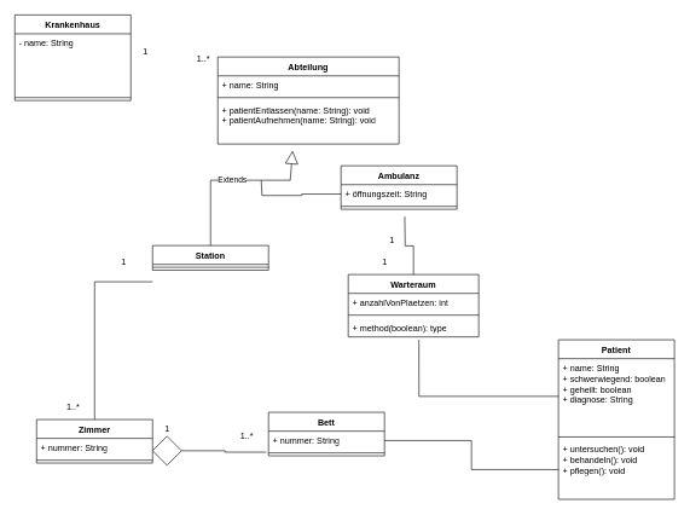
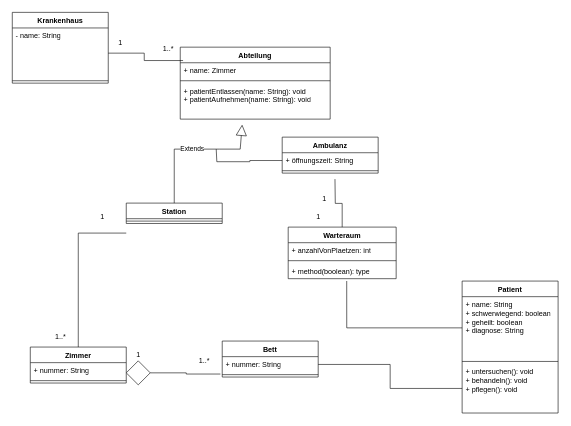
+ <mxCell id="33" style="edgeStyle=orthogonalEdgeStyle;rounded=0;orthogonalLoop=1;jettySize=auto;html=1;entryX=0.019;entryY=0.186;entryDx=0;entryDy=0;entryPerimeter=0;endArrow=none;endFill=0;" edge="1" parent="1" source="3" target="11"><mxGeometry relative="1" as="geometry" /></mxCell>
- <mxCell id="12" value="+ name: String" style="text;strokeColor=none;fillColor=none;align=left;verticalAlign=top;spacingLeft=4;spacingRight=4;overflow=hidden;rotatable=0;points=[[0,0.5],[1,0.5]];portConstraint=eastwest;whiteSpace=wrap;html=1;" vertex="1" parent="11"><mxGeometry y="26" width="250" height="26" as="geometry" /></mxCell>
+ <mxCell id="12" value="+ name: Zimmer" style="text;strokeColor=none;fillColor=none;align=left;verticalAlign=top;spacingLeft=4;spacingRight=4;overflow=hidden;rotatable=0;points=[[0,0.5],[1,0.5]];portConstraint=eastwest;whiteSpace=wrap;html=1;" vertex="1" parent="11"><mxGeometry y="26" width="250" height="26" as="geometry" /></mxCell>
